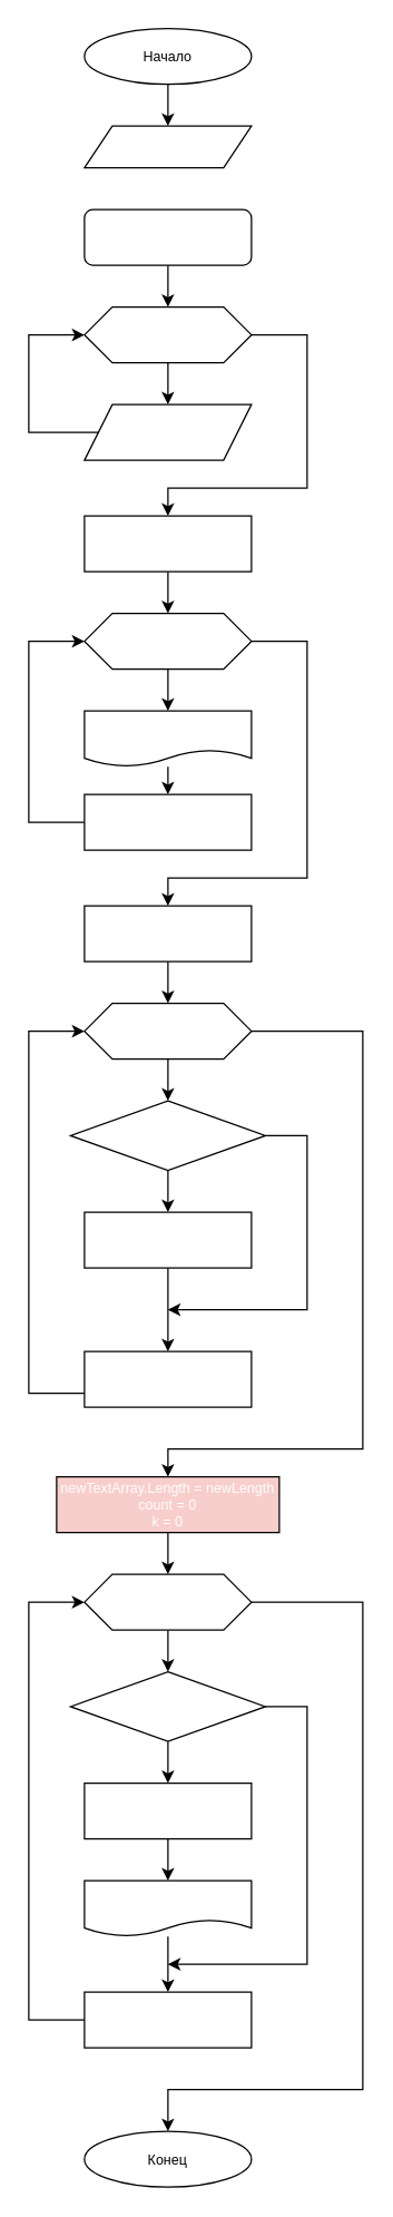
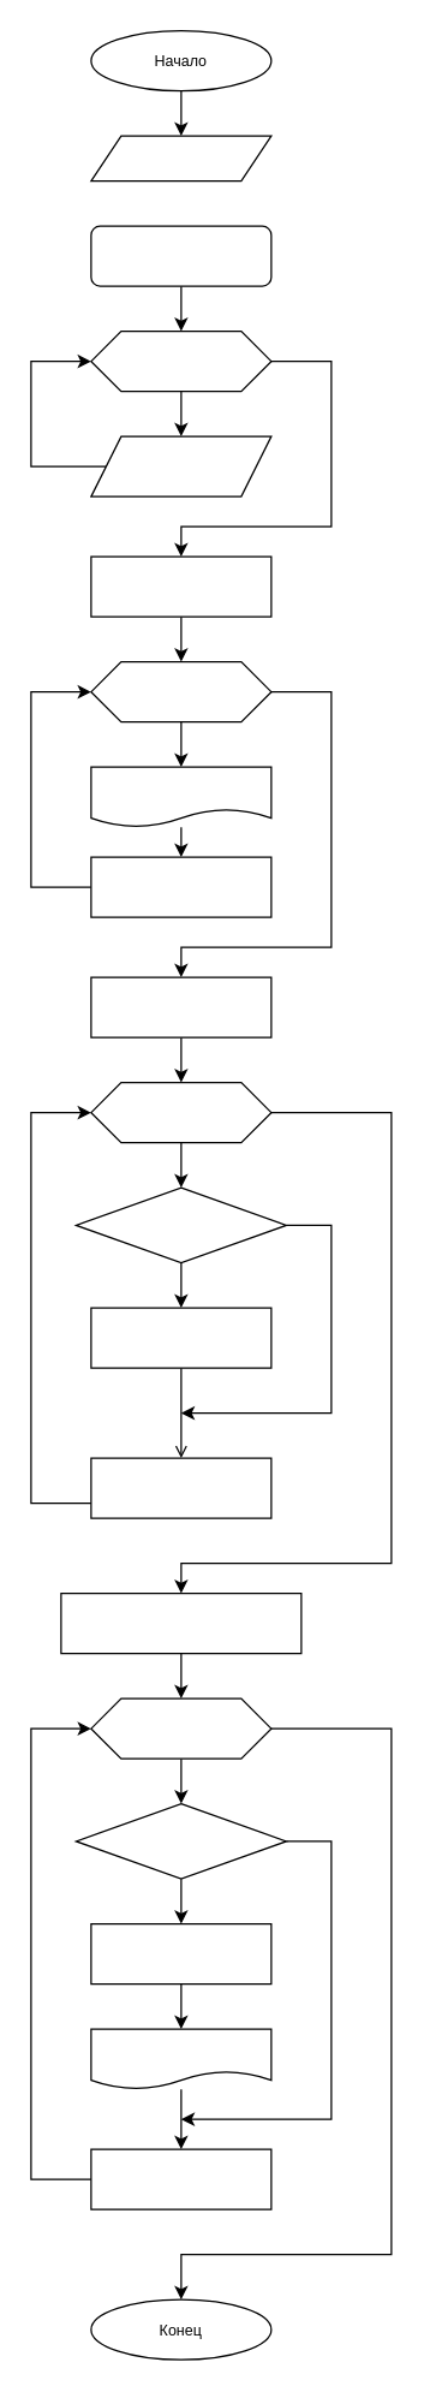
- <mxCell id="30" value="" style="edgeStyle=none;html=1;fontSize=10;fontColor=#FFFFFF;rounded=0;" parent="1" source="31" target="34" edge="1"><mxGeometry relative="1" as="geometry" /></mxCell>
+ <mxCell id="30" value="" style="edgeStyle=none;html=1;fontSize=10;fontColor=#FFFFFF;rounded=0;endArrow=open;" parent="1" source="31" target="34" edge="1"><mxGeometry relative="1" as="geometry" /></mxCell>
- <mxCell id="51" value="newTextArray.Length = newLength&lt;br&gt;count = 0&lt;br&gt;k = 0" style="rounded=0;whiteSpace=wrap;html=1;labelBackgroundColor=none;fontSize=10;fontColor=#FFFFFF;fillColor=#f8cecc;" parent="1" vertex="1"><mxGeometry x="40" y="1060" width="160" height="40" as="geometry" /></mxCell>
+ <mxCell id="51" value="newTextArray.Length = newLength&lt;br&gt;count = 0&lt;br&gt;k = 0" style="rounded=0;whiteSpace=wrap;html=1;labelBackgroundColor=none;fontSize=10;fontColor=#FFFFFF;" parent="1" vertex="1"><mxGeometry x="40" y="1060" width="160" height="40" as="geometry" /></mxCell>
